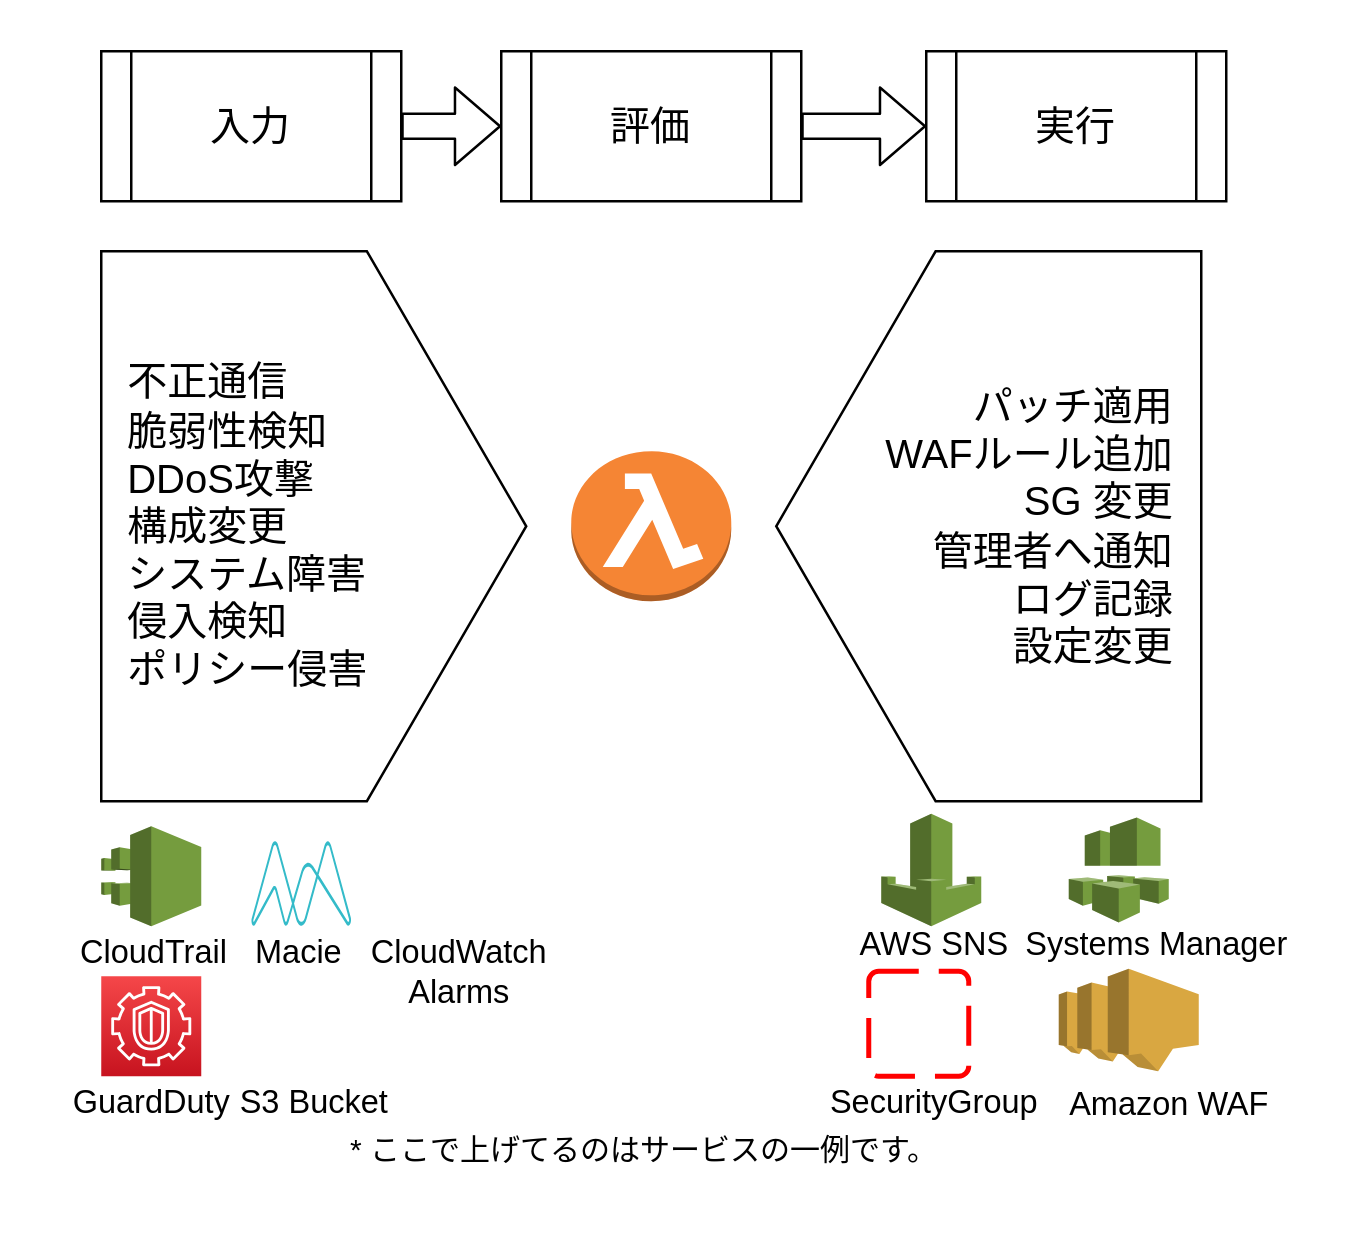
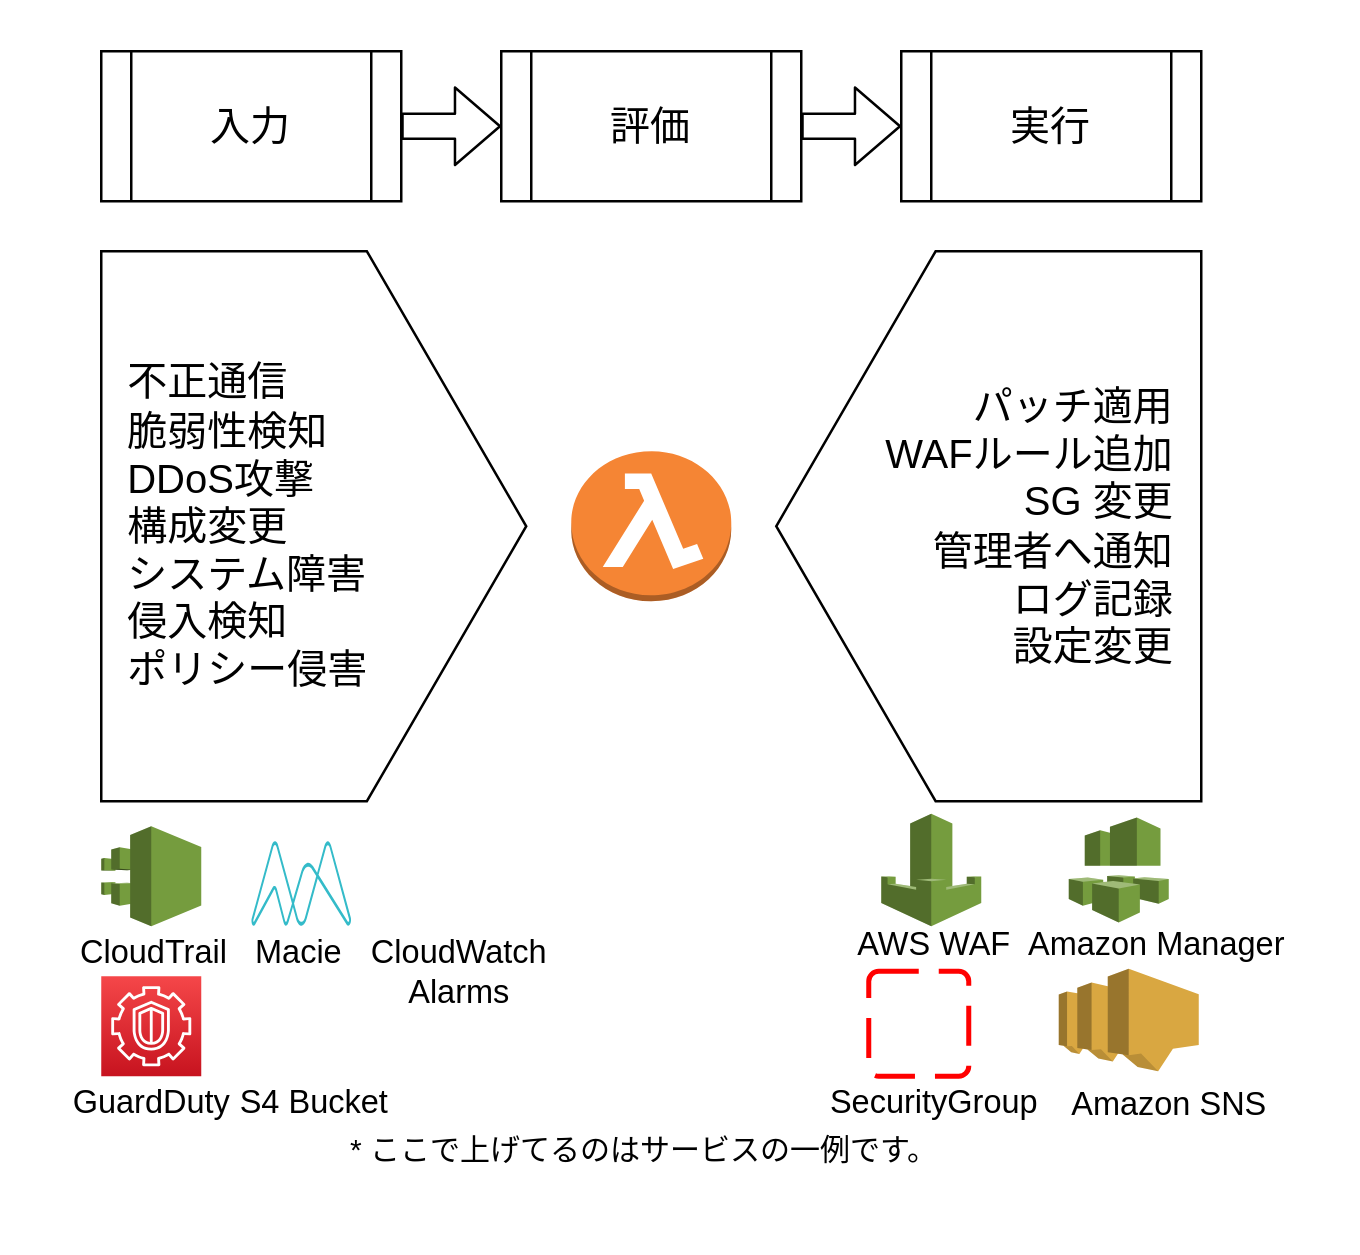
- <mxCell id="4" value="実行" style="shape=process;whiteSpace=wrap;html=1;backgroundOutline=1;fontSize=16;" vertex="1" parent="1"><mxGeometry x="370" y="20" width="120" height="60" as="geometry" /></mxCell>
+ <mxCell id="4" value="実行" style="shape=process;whiteSpace=wrap;html=1;backgroundOutline=1;fontSize=16;" vertex="1" parent="1"><mxGeometry x="360" y="20" width="120" height="60" as="geometry" /></mxCell>
- <mxCell id="23" value="AWS SNS&lt;br&gt;" style="text;html=1;resizable=0;points=[];autosize=1;align=center;verticalAlign=top;spacingTop=-4;fontSize=13;" vertex="1" parent="1"><mxGeometry x="333" y="367" width="80" height="20" as="geometry" /></mxCell>
+ <mxCell id="23" value="AWS WAF&lt;br&gt;" style="text;html=1;resizable=0;points=[];autosize=1;align=center;verticalAlign=top;spacingTop=-4;fontSize=13;" vertex="1" parent="1"><mxGeometry x="333" y="367" width="80" height="20" as="geometry" /></mxCell>
- <mxCell id="21" value="Systems Manager&lt;br&gt;&lt;br&gt;" style="text;html=1;resizable=0;points=[];autosize=1;align=center;verticalAlign=top;spacingTop=-4;fontSize=13;" vertex="1" parent="1"><mxGeometry x="402" y="367" width="120" height="30" as="geometry" /></mxCell>
+ <mxCell id="21" value="Amazon Manager&lt;br&gt;&lt;br&gt;" style="text;html=1;resizable=0;points=[];autosize=1;align=center;verticalAlign=top;spacingTop=-4;fontSize=13;" vertex="1" parent="1"><mxGeometry x="402" y="367" width="120" height="30" as="geometry" /></mxCell>
- <mxCell id="19" value="S3 Bucket" style="text;html=1;resizable=0;points=[];autosize=1;align=center;verticalAlign=top;spacingTop=-4;fontSize=13;" vertex="1" parent="1"><mxGeometry x="90" y="430" width="70" height="20" as="geometry" /></mxCell>
+ <mxCell id="19" value="S4 Bucket" style="text;html=1;resizable=0;points=[];autosize=1;align=center;verticalAlign=top;spacingTop=-4;fontSize=13;" vertex="1" parent="1"><mxGeometry x="90" y="430" width="70" height="20" as="geometry" /></mxCell>
- <mxCell id="27" value="Amazon WAF" style="text;html=1;resizable=0;points=[];autosize=1;align=center;verticalAlign=top;spacingTop=-4;fontSize=13;" vertex="1" parent="1"><mxGeometry x="422" y="431" width="90" height="20" as="geometry" /></mxCell>
+ <mxCell id="27" value="Amazon SNS" style="text;html=1;resizable=0;points=[];autosize=1;align=center;verticalAlign=top;spacingTop=-4;fontSize=13;" vertex="1" parent="1"><mxGeometry x="422" y="431" width="90" height="20" as="geometry" /></mxCell>
